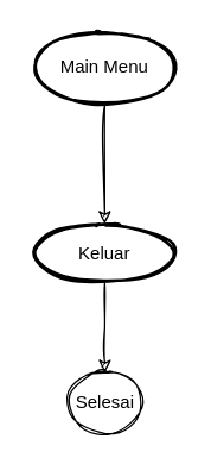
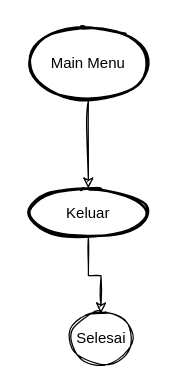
- <mxCell id="6" value="Main Menu" style="strokeWidth=2;html=1;shape=mxgraph.flowchart.start_2;whiteSpace=wrap;fontFamily=Helvetica;fontSize=12;fontColor=#000000;align=center;strokeColor=#000000;fillColor=#ffffff;sketch=1;" parent="1" vertex="1"><mxGeometry x="20" y="20" width="100" height="50" as="geometry" /></mxCell>
+ <mxCell id="6" value="Main Menu" style="strokeWidth=2;html=1;shape=mxgraph.flowchart.start_2;whiteSpace=wrap;fontFamily=Helvetica;fontSize=12;fontColor=#000000;align=center;strokeColor=#000000;fillColor=#ffffff;sketch=1;" parent="1" vertex="1"><mxGeometry x="20" y="20" width="100" height="60" as="geometry" /></mxCell>
- <mxCell id="2" value="Selesai" style="strokeWidth=1;html=1;shape=mxgraph.flowchart.start_2;whiteSpace=wrap;shadow=0;fontFamily=Helvetica;fontSize=12;fontColor=#000000;align=center;strokeColor=#000000;fillColor=#ffffff;sketch=1;" parent="1" vertex="1"><mxGeometry x="43.75" y="250" width="52.5" height="40" as="geometry" /></mxCell>
+ <mxCell id="2" value="Selesai" style="strokeWidth=1;html=1;shape=mxgraph.flowchart.start_2;whiteSpace=wrap;shadow=0;fontFamily=Helvetica;fontSize=12;fontColor=#000000;align=center;strokeColor=#000000;fillColor=#ffffff;sketch=1;" parent="1" vertex="1"><mxGeometry x="53.75" y="250" width="52.5" height="40" as="geometry" /></mxCell>
